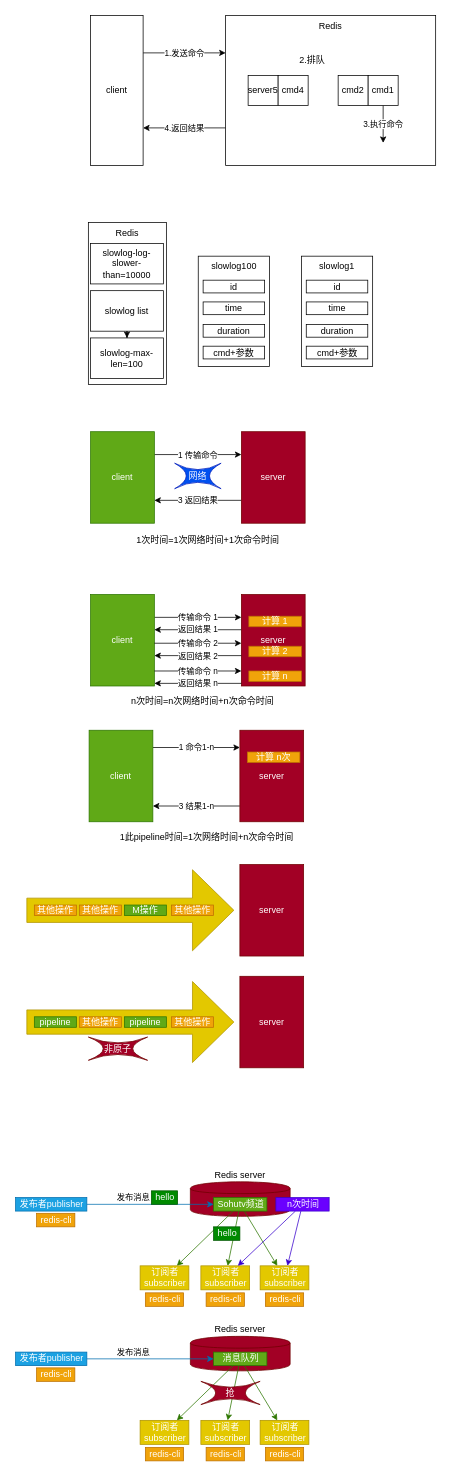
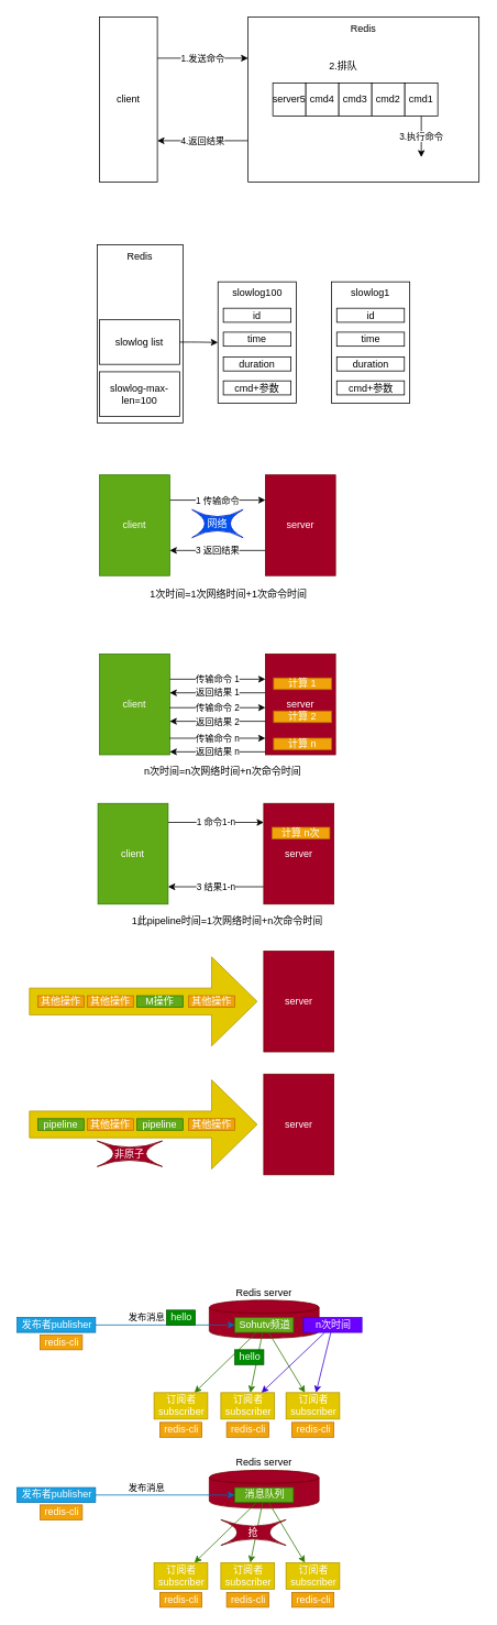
+ <mxCell id="8" value="cmd3" style="rounded=0;whiteSpace=wrap;html=1;sketch=0;" vertex="1" parent="1"><mxGeometry x="410" y="100" width="40" height="40" as="geometry" /></mxCell>
- <mxCell id="14" value="slowlog-log-slower-than=10000" style="rounded=0;whiteSpace=wrap;html=1;sketch=0;" vertex="1" parent="1"><mxGeometry x="120" y="324" width="97" height="54" as="geometry" /></mxCell>
- <mxCell id="15" style="edgeStyle=orthogonalEdgeStyle;curved=0;rounded=1;sketch=0;orthogonalLoop=1;jettySize=auto;html=1;" edge="1" parent="1" source="16" target="17"><mxGeometry relative="1" as="geometry" /></mxCell>
+ <mxCell id="15" style="edgeStyle=orthogonalEdgeStyle;curved=0;rounded=1;sketch=0;orthogonalLoop=1;jettySize=auto;html=1;entryX=0;entryY=0.5;entryDx=0;entryDy=0;" edge="1" parent="1" source="16" target="18"><mxGeometry relative="1" as="geometry" /></mxCell>
